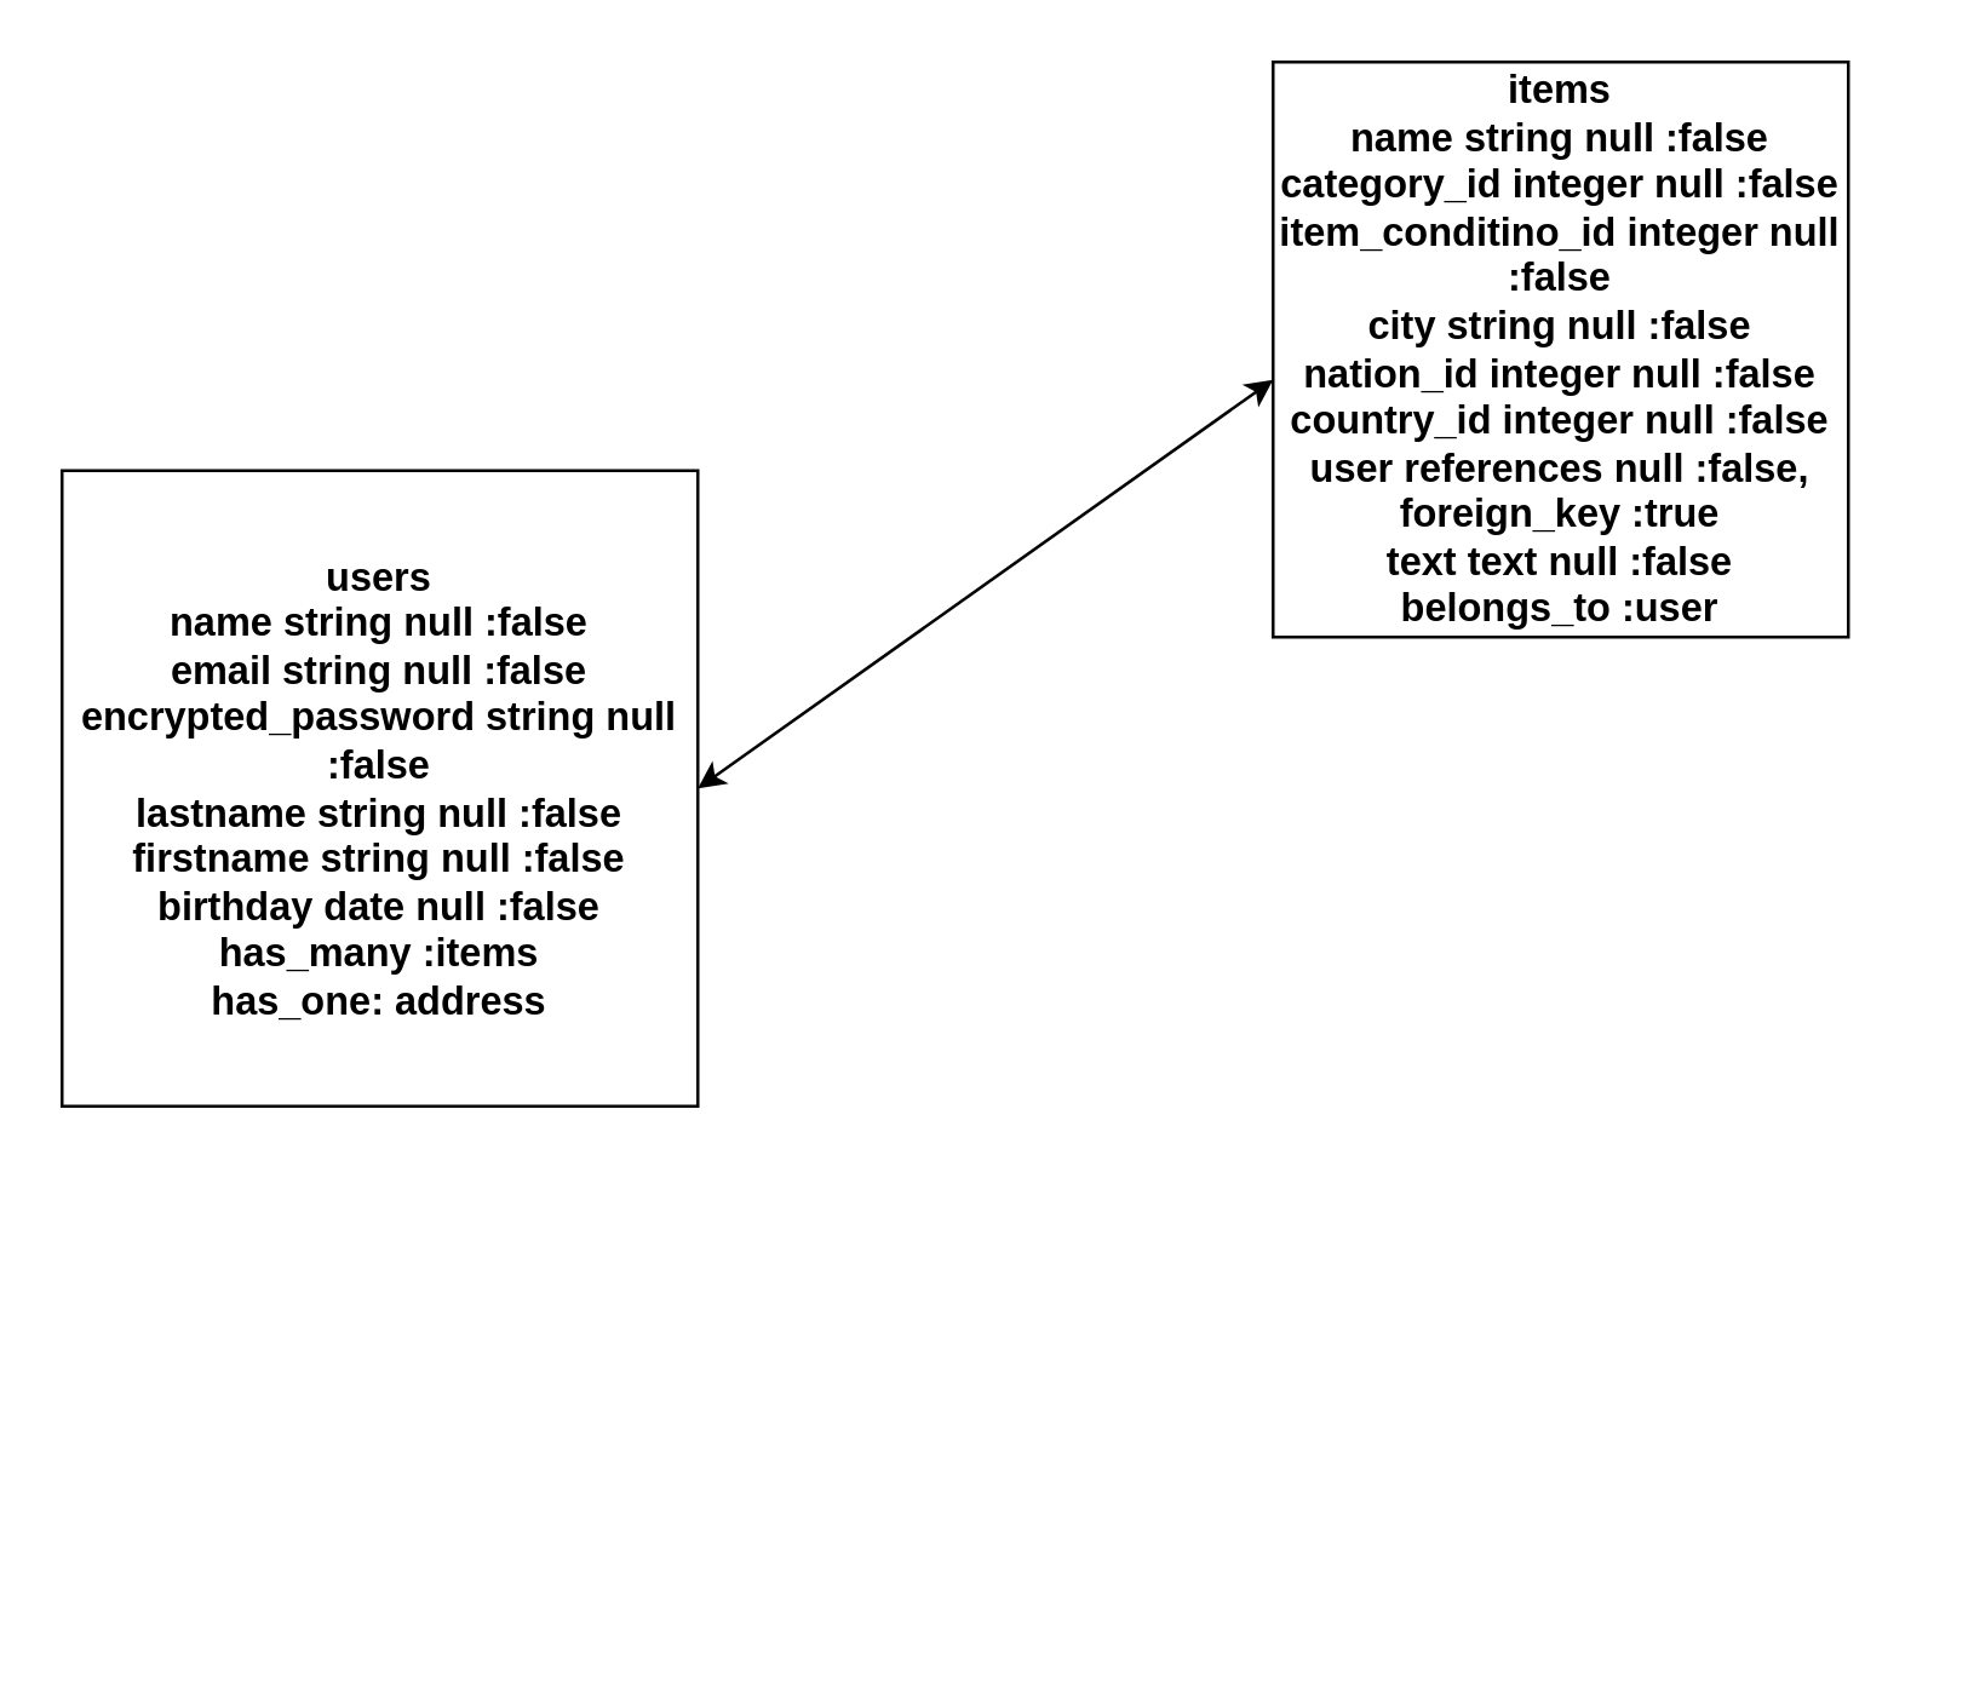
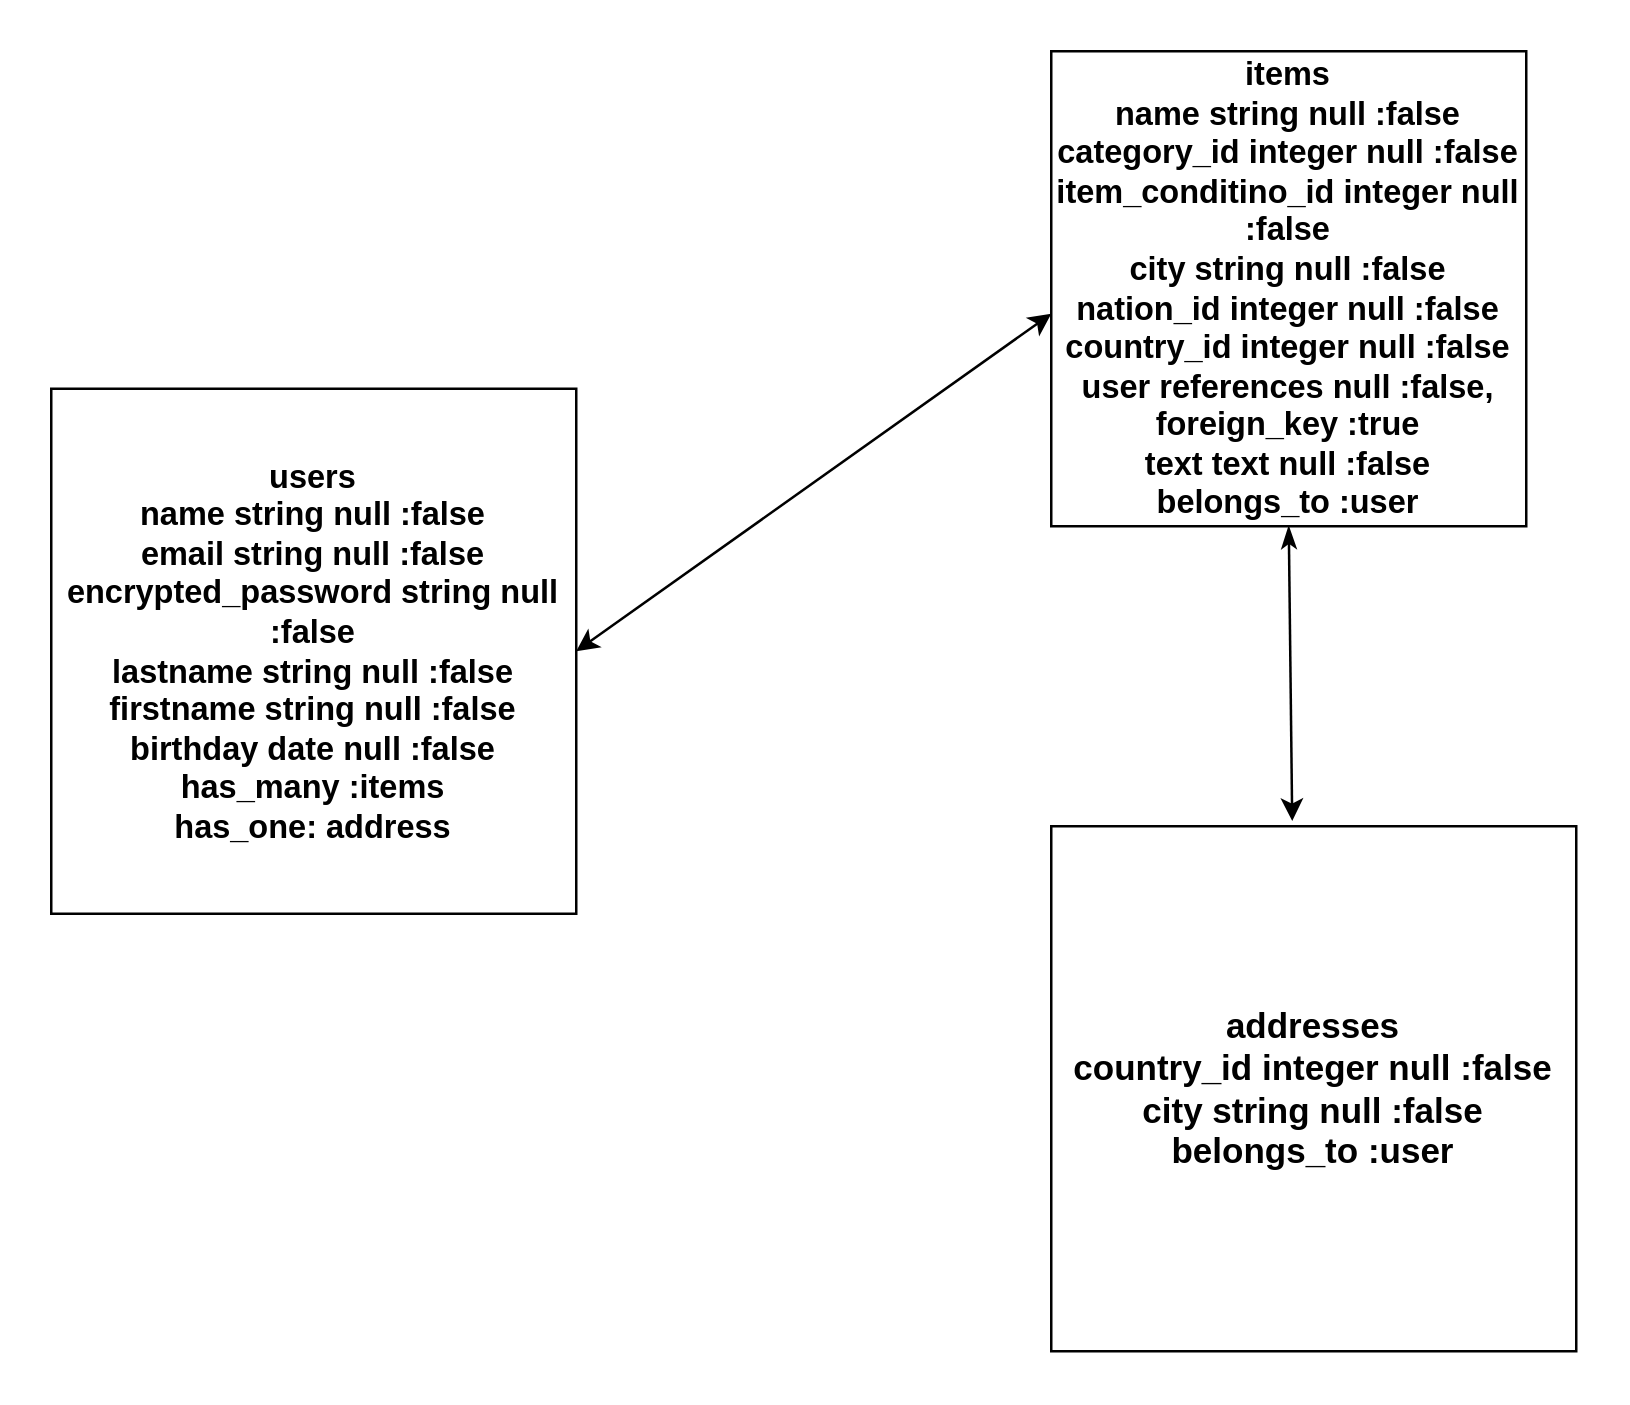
+ <mxCell id="2" style="edgeStyle=none;rounded=0;orthogonalLoop=1;jettySize=auto;html=1;exitX=0.5;exitY=1;exitDx=0;exitDy=0;entryX=0.459;entryY=-0.01;entryDx=0;entryDy=0;entryPerimeter=0;startArrow=classicThin;startFill=1;" parent="1" source="3" target="5" edge="1"><mxGeometry relative="1" as="geometry" /></mxCell>
+ <mxCell id="5" value="addresses&lt;br style=&quot;font-size: 14px&quot;&gt;country_id integer null :false&lt;br style=&quot;font-size: 14px&quot;&gt;city string null :false&lt;br style=&quot;font-size: 14px&quot;&gt;belongs_to :user" style="whiteSpace=wrap;html=1;aspect=fixed;fontStyle=1;fontSize=14;" parent="1" vertex="1"><mxGeometry x="420" y="330" width="210" height="210" as="geometry" /></mxCell>
